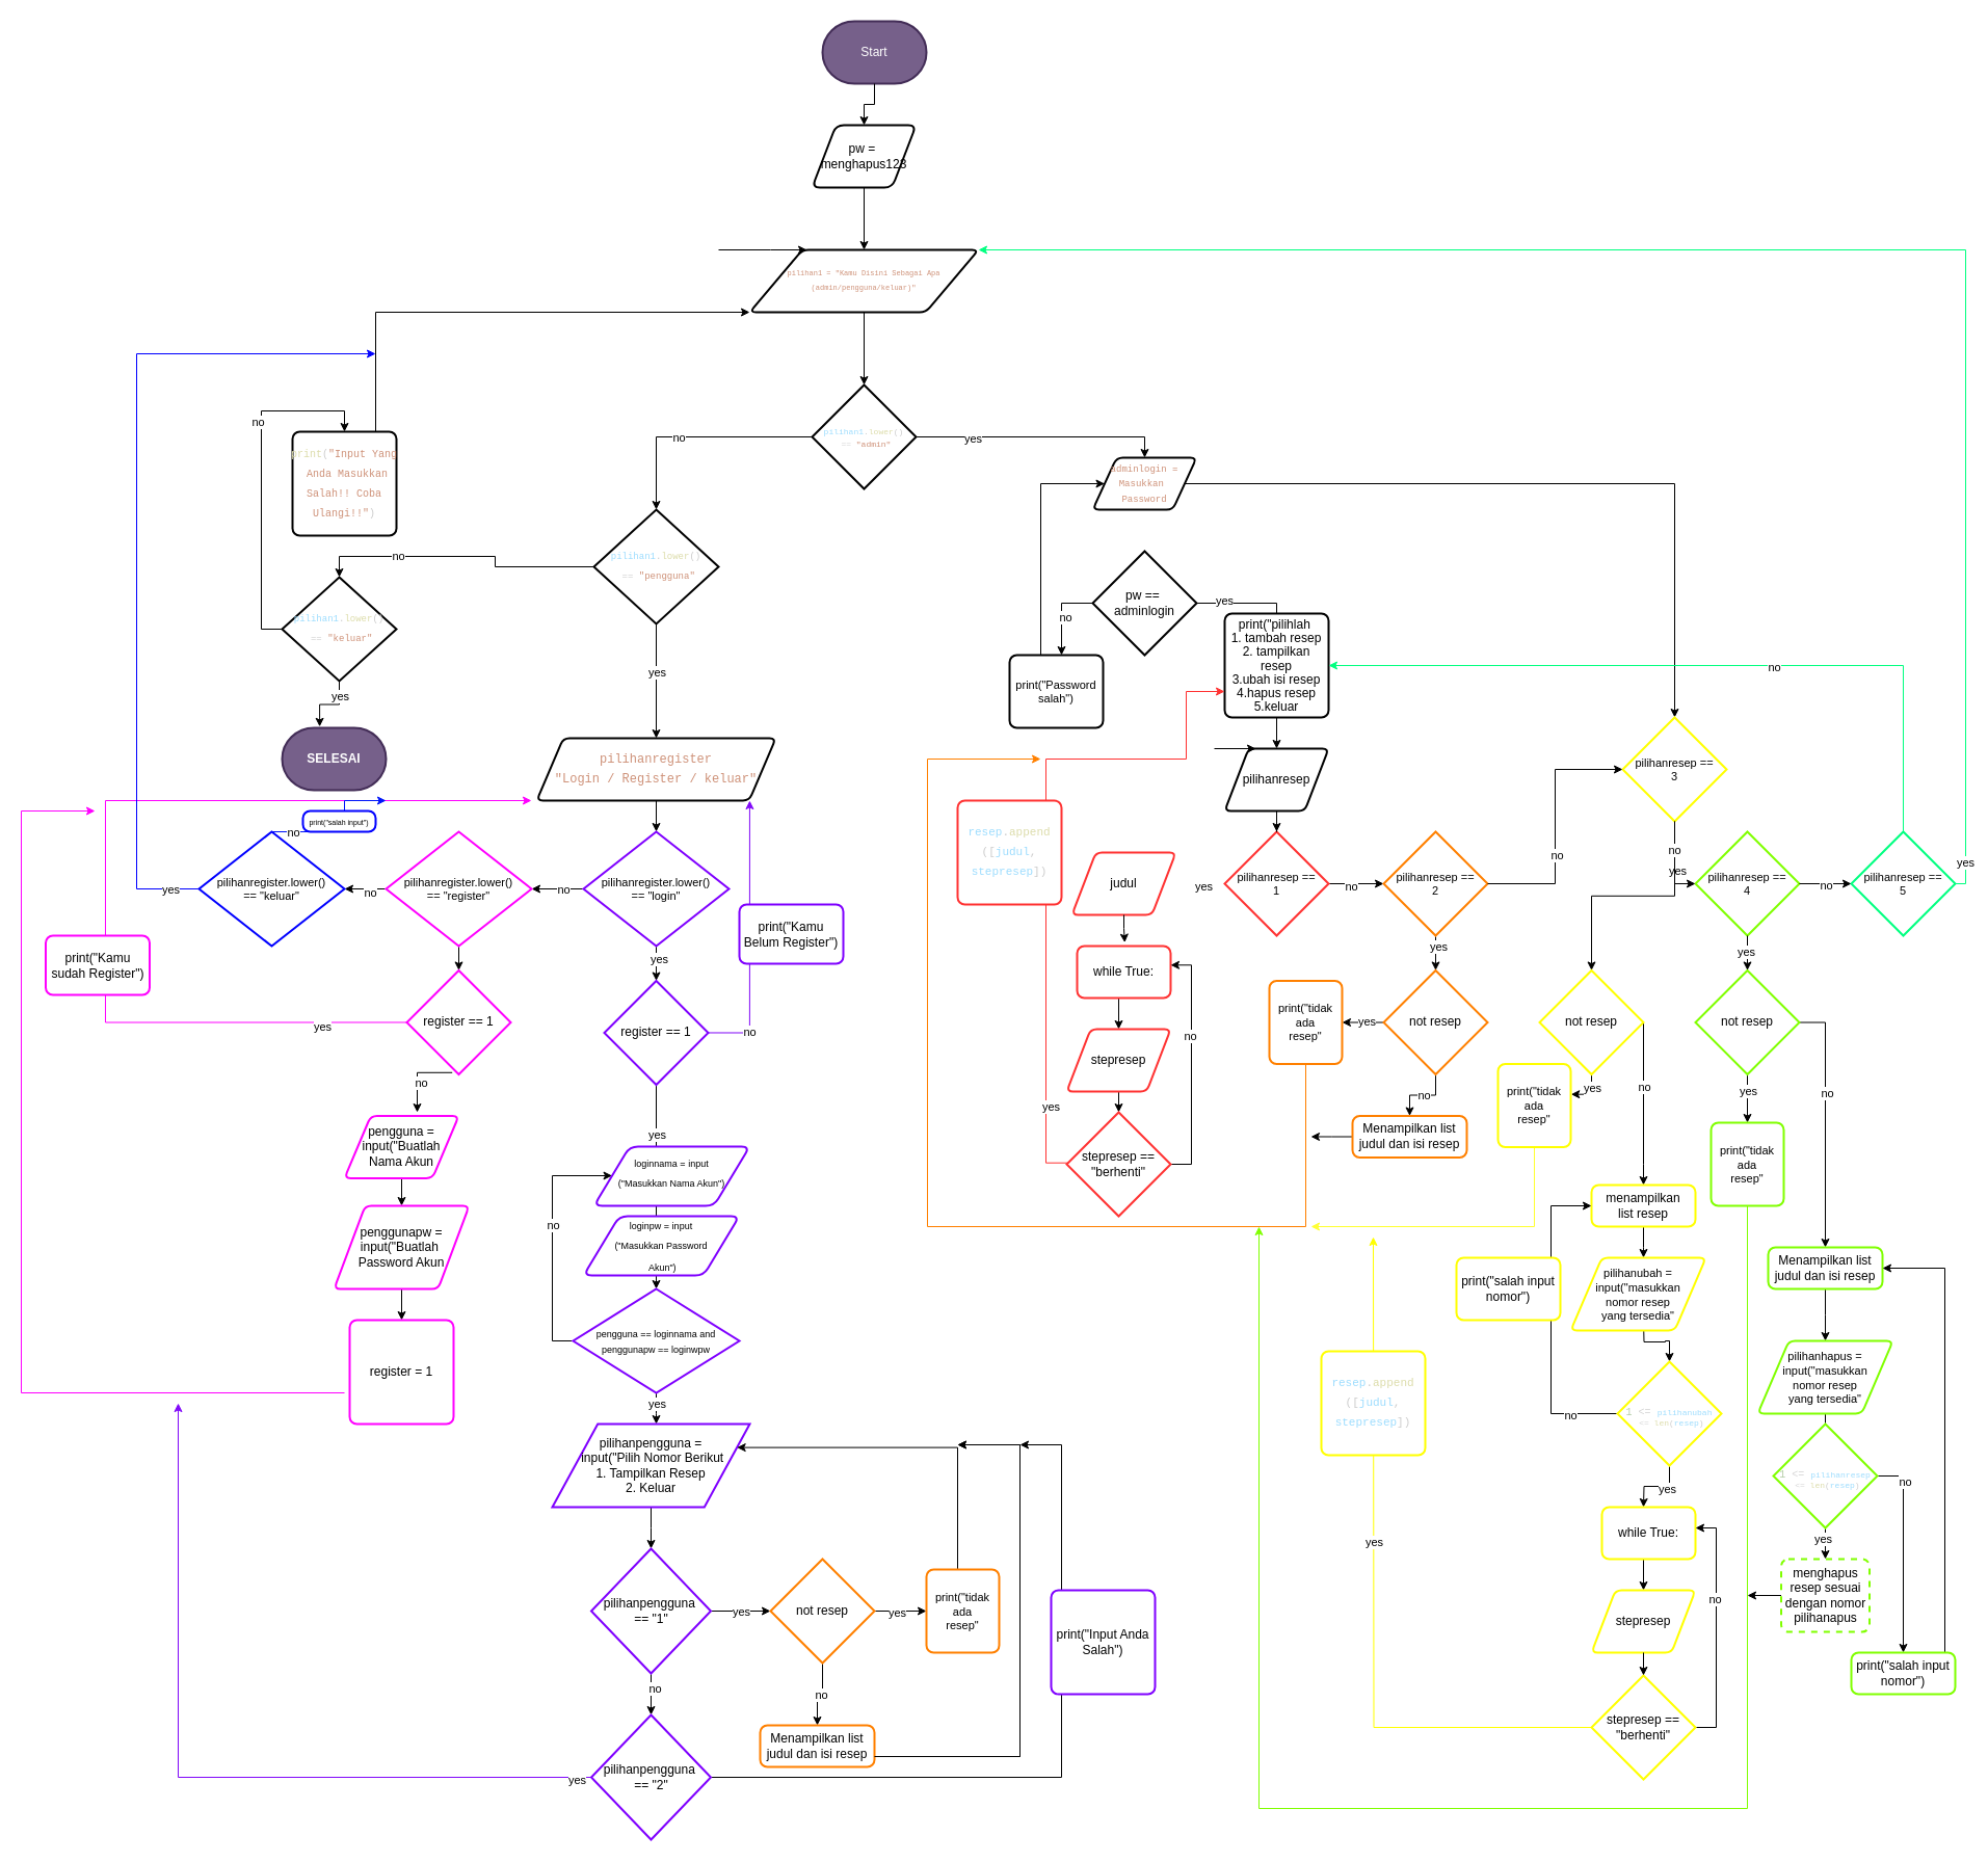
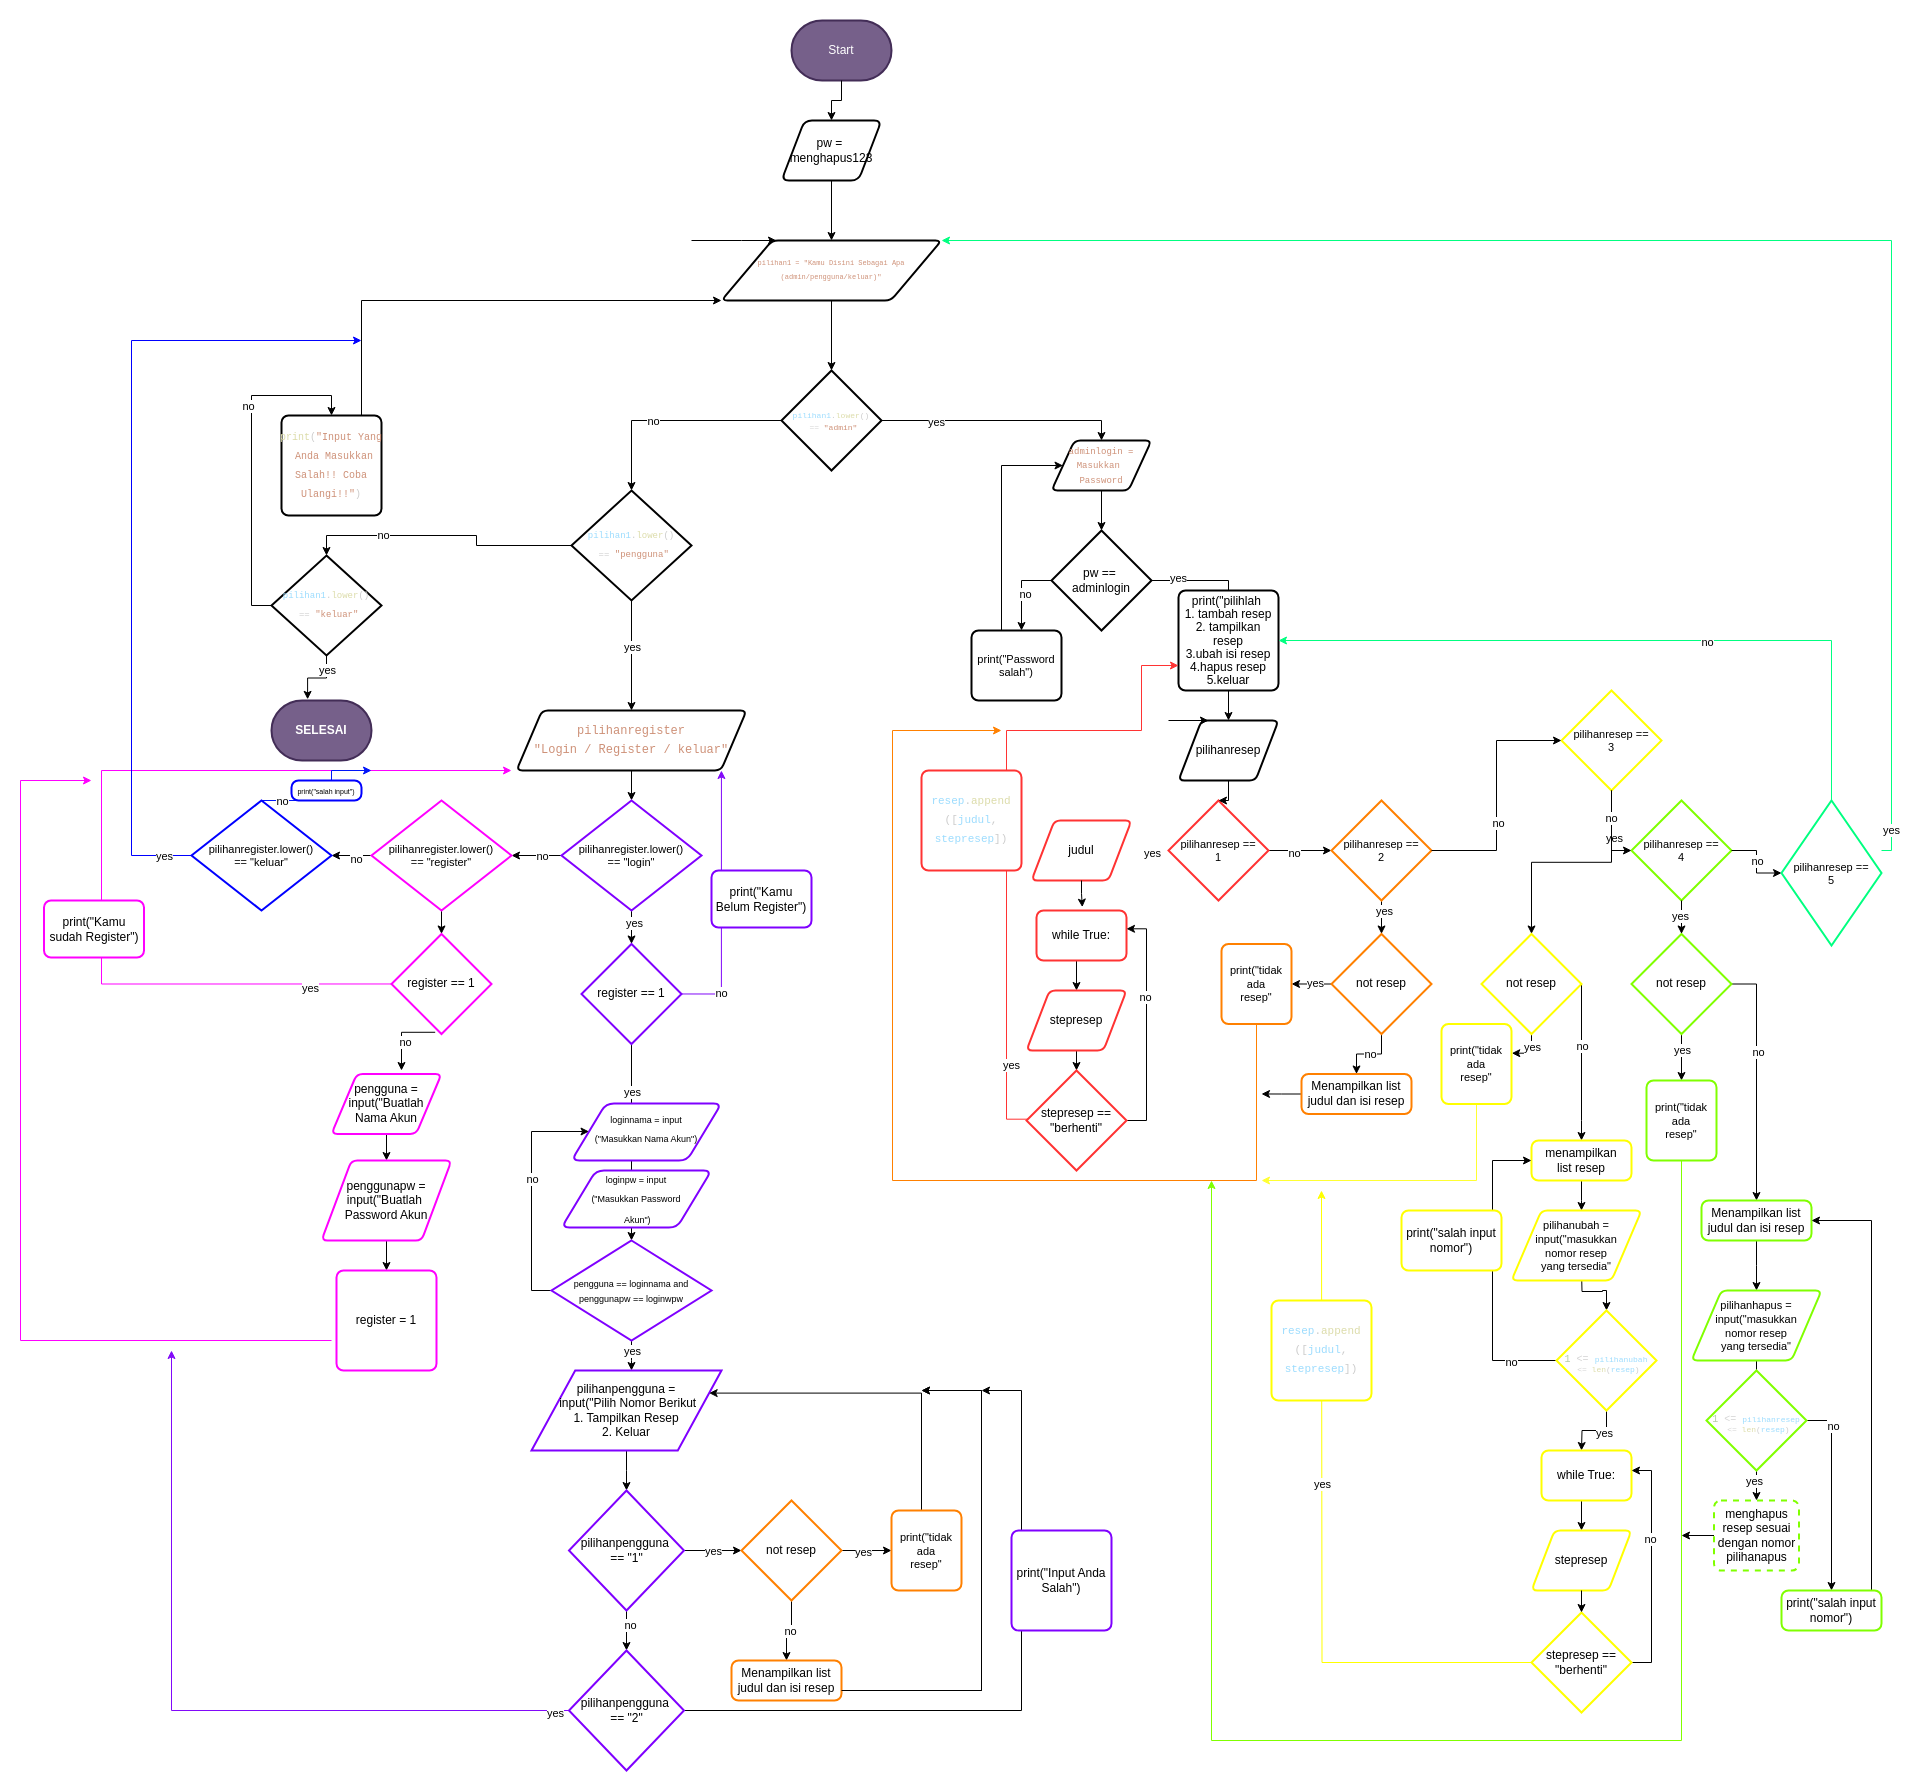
- <mxCell id="28" style="edgeStyle=orthogonalEdgeStyle;rounded=0;orthogonalLoop=1;jettySize=auto;html=1;" edge="1" parent="1" source="20" target="64"><mxGeometry relative="1" as="geometry" /></mxCell>
+ <mxCell id="28" style="edgeStyle=orthogonalEdgeStyle;rounded=0;orthogonalLoop=1;jettySize=auto;html=1;entryX=0.5;entryY=0;entryDx=0;entryDy=0;entryPerimeter=0;" edge="1" parent="1" source="20" target="27"><mxGeometry relative="1" as="geometry" /></mxCell>
- <mxCell id="37" value="&lt;font style=&quot;font-size: 11px;&quot;&gt;pilihanresep ==&lt;/font&gt;&lt;div style=&quot;font-size: 11px;&quot;&gt;&lt;font style=&quot;font-size: 11px;&quot;&gt;1&lt;/font&gt;&lt;/div&gt;" style="strokeWidth=2;html=1;shape=mxgraph.flowchart.decision;whiteSpace=wrap;labelBorderColor=none;textShadow=0;strokeColor=#FF3333;" vertex="1" parent="1"><mxGeometry x="1178" y="800" width="100" height="100" as="geometry" /></mxCell>
+ <mxCell id="37" value="&lt;font style=&quot;font-size: 11px;&quot;&gt;pilihanresep ==&lt;/font&gt;&lt;div style=&quot;font-size: 11px;&quot;&gt;&lt;font style=&quot;font-size: 11px;&quot;&gt;1&lt;/font&gt;&lt;/div&gt;" style="strokeWidth=2;html=1;shape=mxgraph.flowchart.decision;whiteSpace=wrap;labelBorderColor=none;textShadow=0;strokeColor=#FF3333;" vertex="1" parent="1"><mxGeometry x="1168" y="800" width="100" height="100" as="geometry" /></mxCell>
- <mxCell id="124" value="&lt;font style=&quot;font-size: 11px;&quot;&gt;pilihanresep ==&lt;/font&gt;&lt;div style=&quot;font-size: 11px;&quot;&gt;&lt;font style=&quot;font-size: 11px;&quot;&gt;5&lt;/font&gt;&lt;/div&gt;" style="strokeWidth=2;html=1;shape=mxgraph.flowchart.decision;whiteSpace=wrap;strokeColor=#00FF80;" vertex="1" parent="1"><mxGeometry x="1781" y="800" width="100" height="100" as="geometry" /></mxCell>
+ <mxCell id="124" value="&lt;font style=&quot;font-size: 11px;&quot;&gt;pilihanresep ==&lt;/font&gt;&lt;div style=&quot;font-size: 11px;&quot;&gt;&lt;font style=&quot;font-size: 11px;&quot;&gt;5&lt;/font&gt;&lt;/div&gt;" style="strokeWidth=2;html=1;shape=mxgraph.flowchart.decision;whiteSpace=wrap;strokeColor=#00FF80;" vertex="1" parent="1"><mxGeometry x="1781" y="800" width="100" height="145" as="geometry" /></mxCell>
